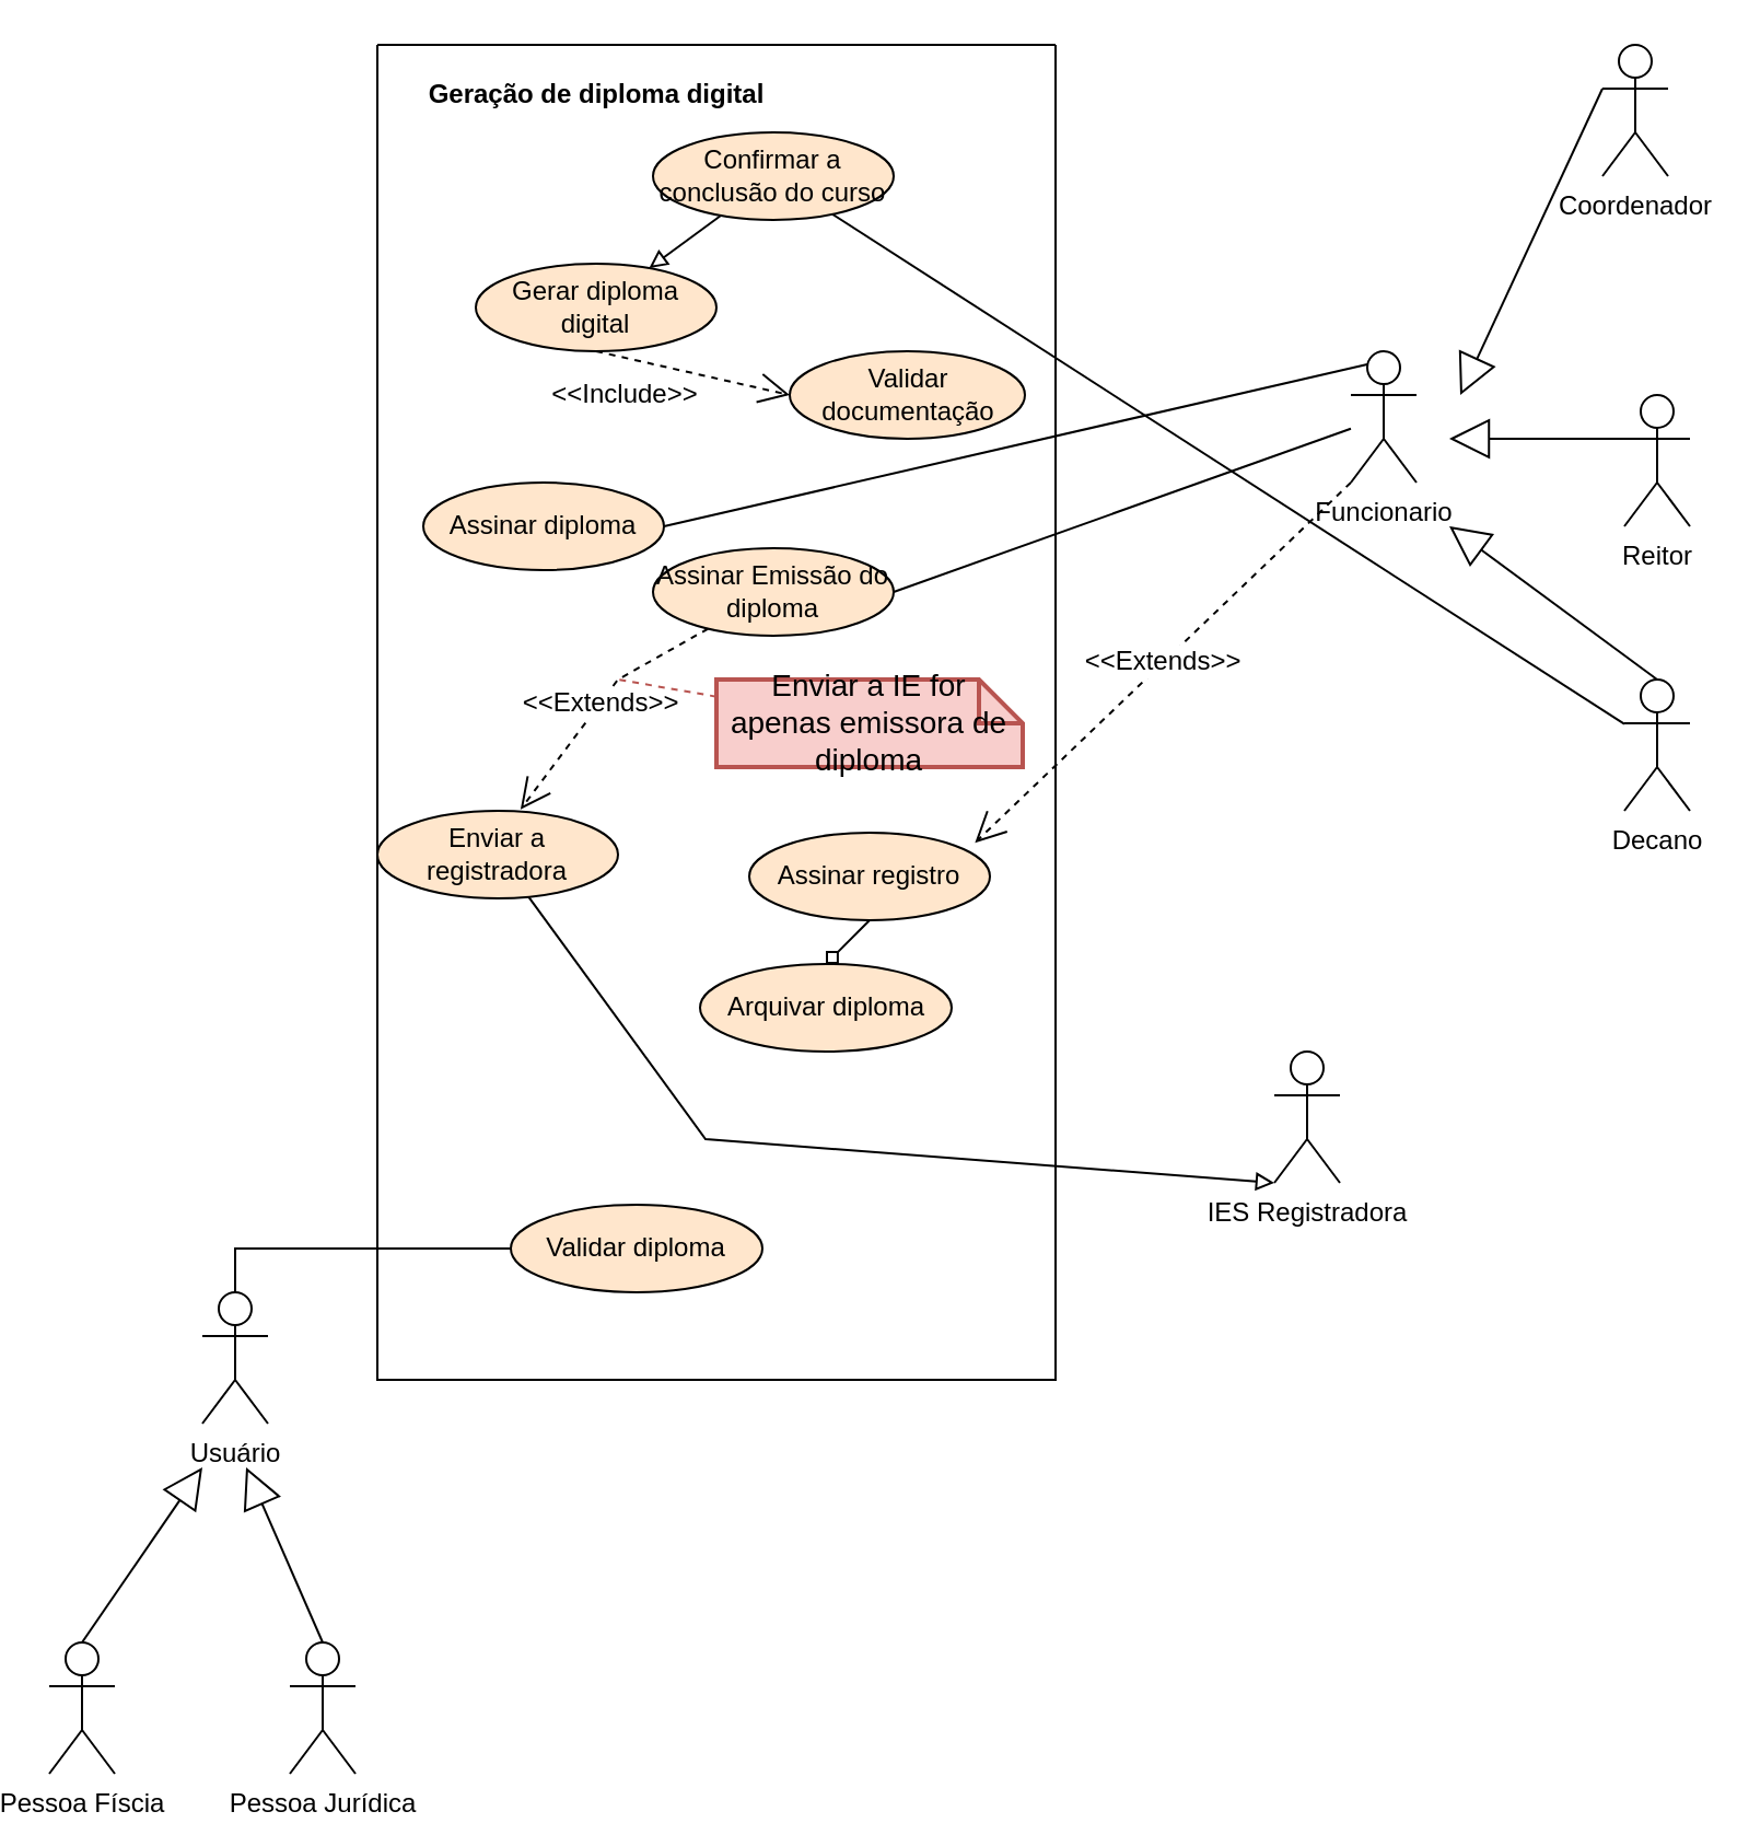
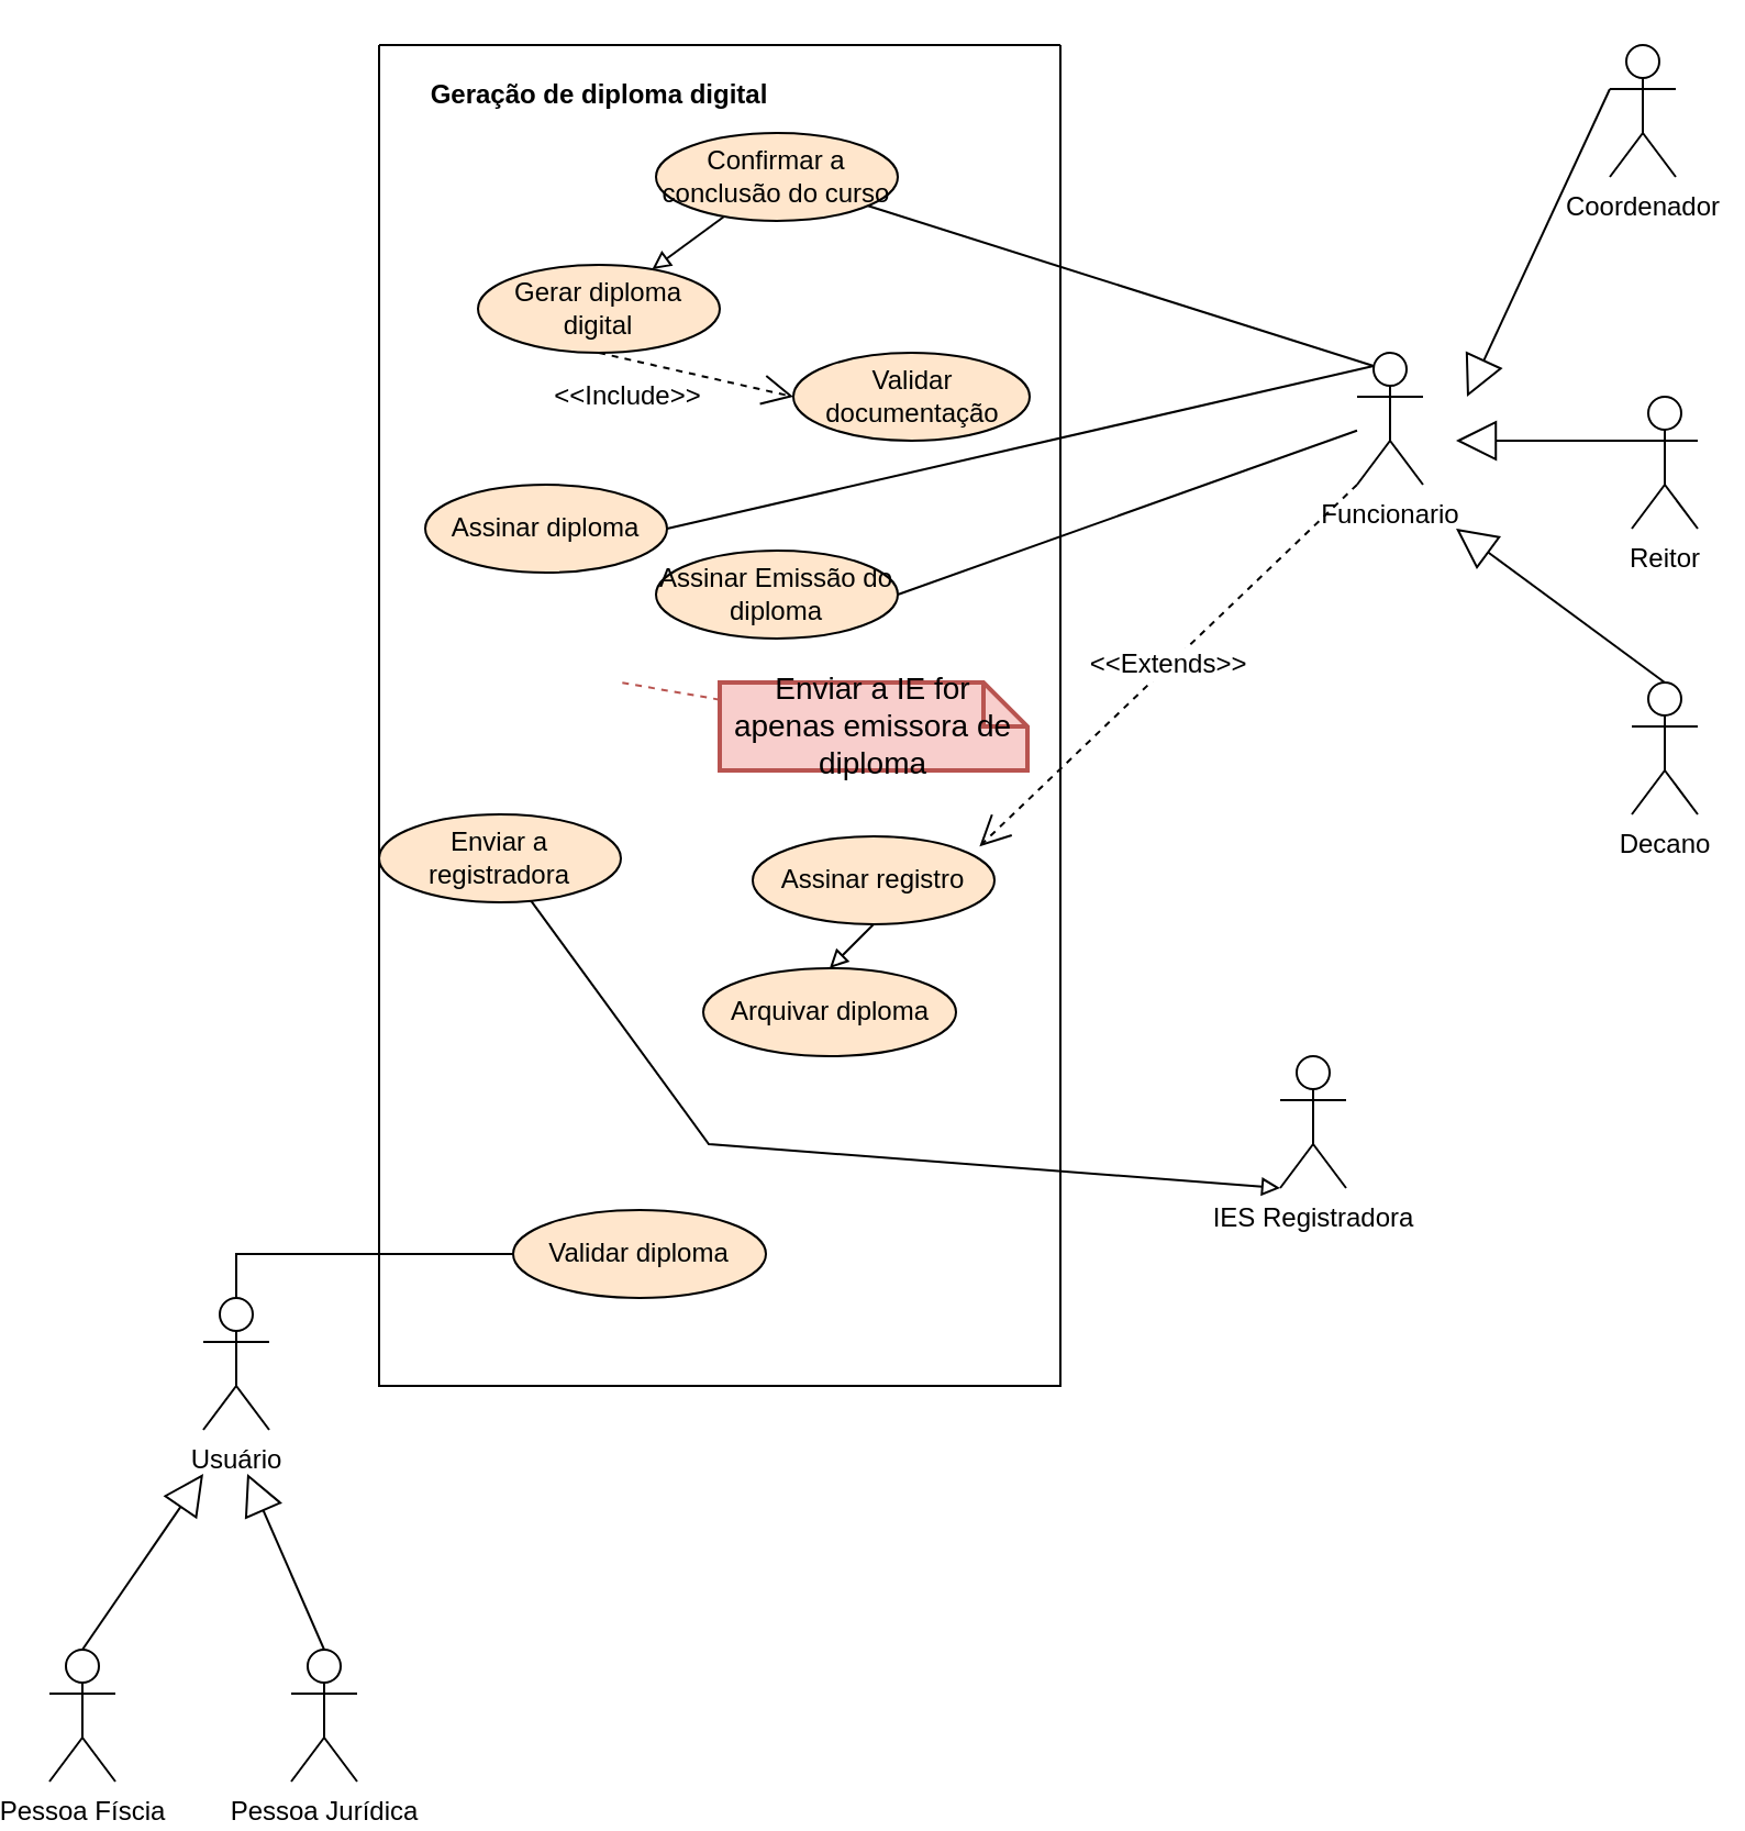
- <mxCell id="32" value="" style="endArrow=none;html=1;rounded=0;fontFamily=Helvetica;fontSize=12;fontColor=#000000;" edge="1" parent="1" source="5" target="21"><mxGeometry relative="1" as="geometry"><mxPoint x="500" y="30" as="sourcePoint" /><mxPoint x="660" y="30" as="targetPoint" /></mxGeometry></mxCell>
+ <mxCell id="32" value="" style="endArrow=none;html=1;rounded=0;fontFamily=Helvetica;fontSize=12;fontColor=#000000;entryX=0.25;entryY=0.1;entryDx=0;entryDy=0;entryPerimeter=0;" edge="1" parent="1" source="5" target="19"><mxGeometry relative="1" as="geometry"><mxPoint x="500" y="30" as="sourcePoint" /><mxPoint x="660" y="30" as="targetPoint" /></mxGeometry></mxCell>
- <mxCell id="16" value="&amp;lt;&amp;lt;Extends&amp;gt;&amp;gt;" style="endArrow=open;endSize=12;dashed=1;html=1;rounded=0;fontFamily=Helvetica;fontSize=12;fontColor=#000000;entryX=0.595;entryY=-0.016;entryDx=0;entryDy=0;entryPerimeter=0;" edge="1" parent="2" source="8" target="9"><mxGeometry width="160" relative="1" as="geometry"><mxPoint x="96" y="270" as="sourcePoint" /><mxPoint x="256" y="270" as="targetPoint" /><Array as="points"><mxPoint x="110" y="290" /></Array></mxGeometry></mxCell>
- <mxCell id="10" style="edgeStyle=none;rounded=0;orthogonalLoop=1;jettySize=auto;html=1;exitX=0.5;exitY=1;exitDx=0;exitDy=0;entryX=0.5;entryY=0;entryDx=0;entryDy=0;fontFamily=Helvetica;fontSize=12;fontColor=#000000;endArrow=diamond;endFill=0;" edge="1" parent="2" source="11" target="12"><mxGeometry relative="1" as="geometry" /></mxCell>
+ <mxCell id="10" style="edgeStyle=none;rounded=0;orthogonalLoop=1;jettySize=auto;html=1;exitX=0.5;exitY=1;exitDx=0;exitDy=0;entryX=0.5;entryY=0;entryDx=0;entryDy=0;fontFamily=Helvetica;fontSize=12;fontColor=#000000;endArrow=block;endFill=0;" edge="1" parent="2" source="11" target="12"><mxGeometry relative="1" as="geometry" /></mxCell>
